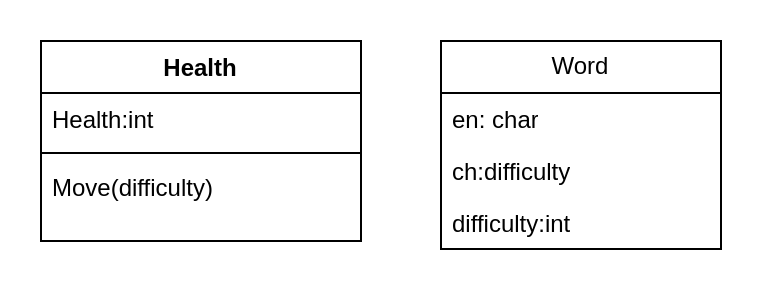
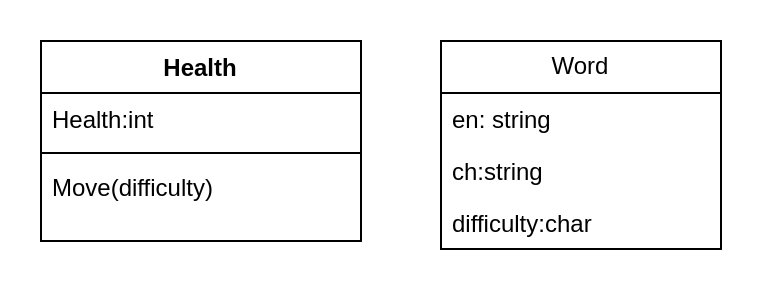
- <mxCell id="7" value="en: char&lt;div&gt;&lt;br&gt;&lt;/div&gt;" style="text;strokeColor=none;fillColor=none;align=left;verticalAlign=top;spacingLeft=4;spacingRight=4;overflow=hidden;rotatable=0;points=[[0,0.5],[1,0.5]];portConstraint=eastwest;whiteSpace=wrap;html=1;" vertex="1" parent="6"><mxGeometry y="26" width="140" height="26" as="geometry" /></mxCell>
+ <mxCell id="7" value="en: string&lt;div&gt;&lt;br&gt;&lt;/div&gt;" style="text;strokeColor=none;fillColor=none;align=left;verticalAlign=top;spacingLeft=4;spacingRight=4;overflow=hidden;rotatable=0;points=[[0,0.5],[1,0.5]];portConstraint=eastwest;whiteSpace=wrap;html=1;" vertex="1" parent="6"><mxGeometry y="26" width="140" height="26" as="geometry" /></mxCell>
- <mxCell id="8" value="ch:difficulty" style="text;strokeColor=none;fillColor=none;align=left;verticalAlign=top;spacingLeft=4;spacingRight=4;overflow=hidden;rotatable=0;points=[[0,0.5],[1,0.5]];portConstraint=eastwest;whiteSpace=wrap;html=1;" vertex="1" parent="6"><mxGeometry y="52" width="140" height="26" as="geometry" /></mxCell>
+ <mxCell id="8" value="ch:string" style="text;strokeColor=none;fillColor=none;align=left;verticalAlign=top;spacingLeft=4;spacingRight=4;overflow=hidden;rotatable=0;points=[[0,0.5],[1,0.5]];portConstraint=eastwest;whiteSpace=wrap;html=1;" vertex="1" parent="6"><mxGeometry y="52" width="140" height="26" as="geometry" /></mxCell>
- <mxCell id="9" value="difficulty:int" style="text;strokeColor=none;fillColor=none;align=left;verticalAlign=top;spacingLeft=4;spacingRight=4;overflow=hidden;rotatable=0;points=[[0,0.5],[1,0.5]];portConstraint=eastwest;whiteSpace=wrap;html=1;" vertex="1" parent="6"><mxGeometry y="78" width="140" height="26" as="geometry" /></mxCell>
+ <mxCell id="9" value="difficulty:char" style="text;strokeColor=none;fillColor=none;align=left;verticalAlign=top;spacingLeft=4;spacingRight=4;overflow=hidden;rotatable=0;points=[[0,0.5],[1,0.5]];portConstraint=eastwest;whiteSpace=wrap;html=1;" vertex="1" parent="6"><mxGeometry y="78" width="140" height="26" as="geometry" /></mxCell>
